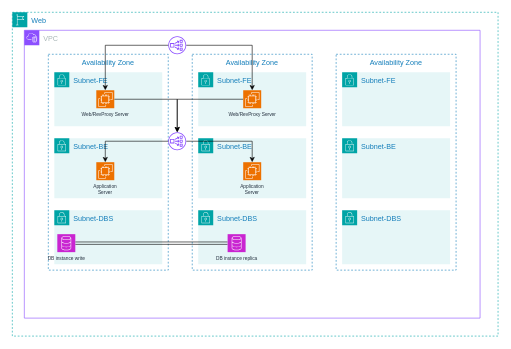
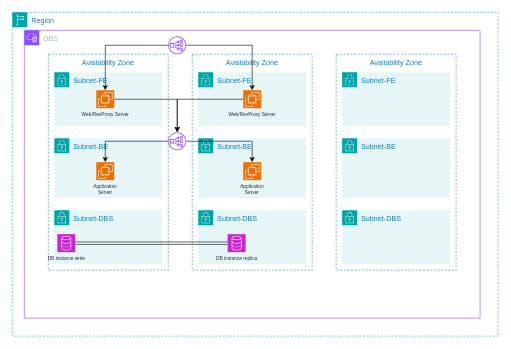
- <mxCell id="2" value="Web" style="points=[[0,0],[0.25,0],[0.5,0],[0.75,0],[1,0],[1,0.25],[1,0.5],[1,0.75],[1,1],[0.75,1],[0.5,1],[0.25,1],[0,1],[0,0.75],[0,0.5],[0,0.25]];outlineConnect=0;gradientColor=none;html=1;whiteSpace=wrap;fontSize=12;fontStyle=0;container=1;pointerEvents=0;collapsible=0;recursiveResize=0;shape=mxgraph.aws4.group;grIcon=mxgraph.aws4.group_region;strokeColor=#00A4A6;fillColor=none;verticalAlign=top;align=left;spacingLeft=30;fontColor=#147EBA;dashed=1;" parent="1" vertex="1"><mxGeometry x="20" y="20" width="810" height="540" as="geometry" /></mxCell>
+ <mxCell id="2" value="Region" style="points=[[0,0],[0.25,0],[0.5,0],[0.75,0],[1,0],[1,0.25],[1,0.5],[1,0.75],[1,1],[0.75,1],[0.5,1],[0.25,1],[0,1],[0,0.75],[0,0.5],[0,0.25]];outlineConnect=0;gradientColor=none;html=1;whiteSpace=wrap;fontSize=12;fontStyle=0;container=1;pointerEvents=0;collapsible=0;recursiveResize=0;shape=mxgraph.aws4.group;grIcon=mxgraph.aws4.group_region;strokeColor=#00A4A6;fillColor=none;verticalAlign=top;align=left;spacingLeft=30;fontColor=#147EBA;dashed=1;" parent="1" vertex="1"><mxGeometry x="20" y="20" width="810" height="540" as="geometry" /></mxCell>
- <mxCell id="15" value="VPC" style="points=[[0,0],[0.25,0],[0.5,0],[0.75,0],[1,0],[1,0.25],[1,0.5],[1,0.75],[1,1],[0.75,1],[0.5,1],[0.25,1],[0,1],[0,0.75],[0,0.5],[0,0.25]];outlineConnect=0;gradientColor=none;html=1;whiteSpace=wrap;fontSize=12;fontStyle=0;container=1;pointerEvents=0;collapsible=0;recursiveResize=0;shape=mxgraph.aws4.group;grIcon=mxgraph.aws4.group_vpc2;strokeColor=#8C4FFF;fillColor=none;verticalAlign=top;align=left;spacingLeft=30;fontColor=#AAB7B8;dashed=0;" parent="2" vertex="1"><mxGeometry x="20" y="30" width="760" height="480" as="geometry" /></mxCell>
+ <mxCell id="15" value="DBS" style="points=[[0,0],[0.25,0],[0.5,0],[0.75,0],[1,0],[1,0.25],[1,0.5],[1,0.75],[1,1],[0.75,1],[0.5,1],[0.25,1],[0,1],[0,0.75],[0,0.5],[0,0.25]];outlineConnect=0;gradientColor=none;html=1;whiteSpace=wrap;fontSize=12;fontStyle=0;container=1;pointerEvents=0;collapsible=0;recursiveResize=0;shape=mxgraph.aws4.group;grIcon=mxgraph.aws4.group_vpc2;strokeColor=#8C4FFF;fillColor=none;verticalAlign=top;align=left;spacingLeft=30;fontColor=#AAB7B8;dashed=0;" parent="2" vertex="1"><mxGeometry x="20" y="30" width="760" height="480" as="geometry" /></mxCell>
